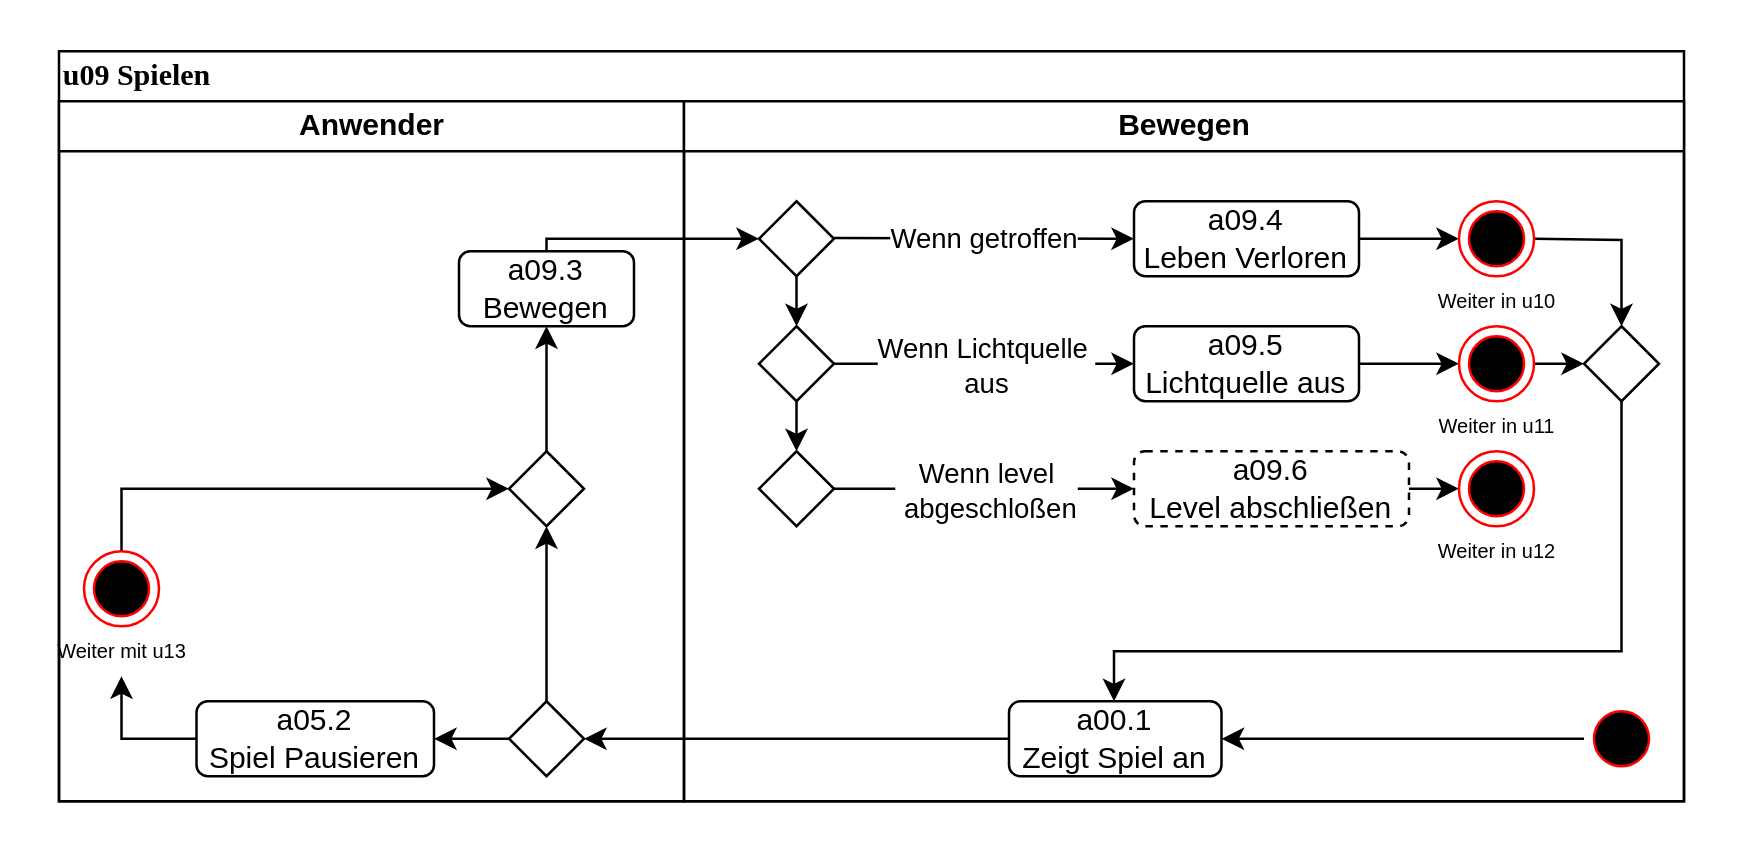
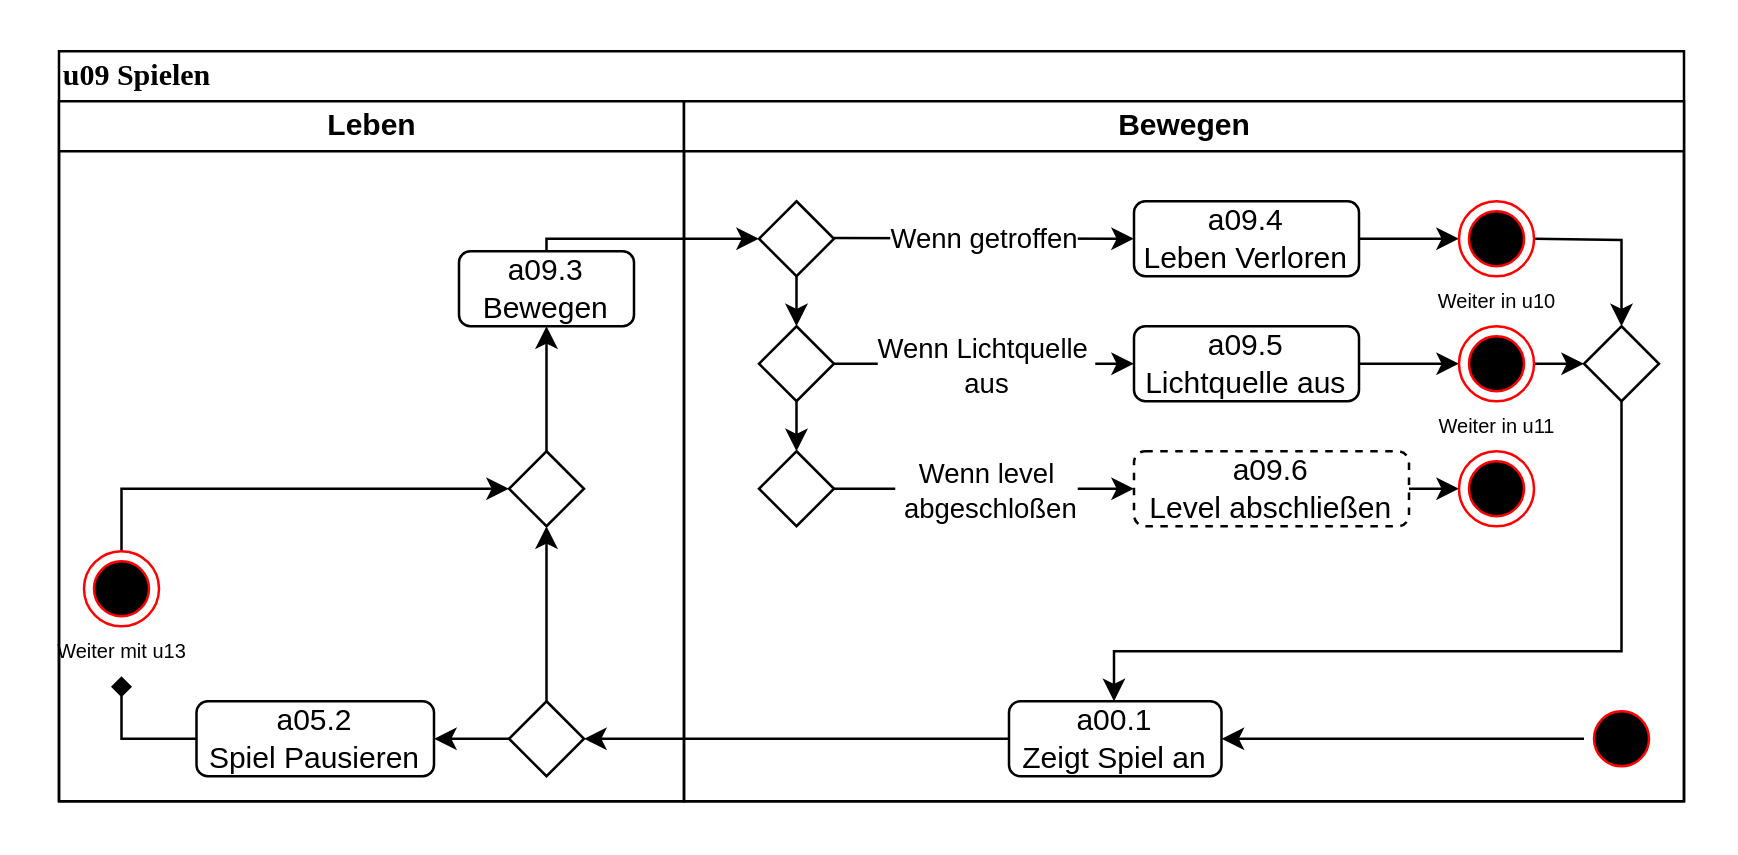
- <mxCell id="3" value="Anwender" style="swimlane;html=1;startSize=20;" parent="2" vertex="1"><mxGeometry y="20" width="250" height="280" as="geometry" /></mxCell>
+ <mxCell id="3" value="Leben" style="swimlane;html=1;startSize=20;" parent="2" vertex="1"><mxGeometry y="20" width="250" height="280" as="geometry" /></mxCell>
- <mxCell id="40" value="Weiter in u12" style="text;html=1;strokeColor=none;fillColor=none;align=center;verticalAlign=middle;whiteSpace=wrap;rounded=0;fontSize=8;" parent="15" vertex="1"><mxGeometry x="297.5" y="170" width="55" height="20" as="geometry" /></mxCell>
- <mxCell id="10" value="" style="endArrow=classic;html=1;rounded=0;exitX=0;exitY=0.5;exitDx=0;exitDy=0;" parent="3" source="8" target="11" edge="1"><mxGeometry width="50" height="50" relative="1" as="geometry"><mxPoint x="95" y="295" as="sourcePoint" /><mxPoint x="65" y="260" as="targetPoint" /><Array as="points"><mxPoint x="25" y="255" /></Array></mxGeometry></mxCell>
+ <mxCell id="10" value="" style="endArrow=diamond;html=1;rounded=0;exitX=0;exitY=0.5;exitDx=0;exitDy=0;" parent="3" source="8" target="11" edge="1"><mxGeometry width="50" height="50" relative="1" as="geometry"><mxPoint x="95" y="295" as="sourcePoint" /><mxPoint x="65" y="260" as="targetPoint" /><Array as="points"><mxPoint x="25" y="255" /></Array></mxGeometry></mxCell>
